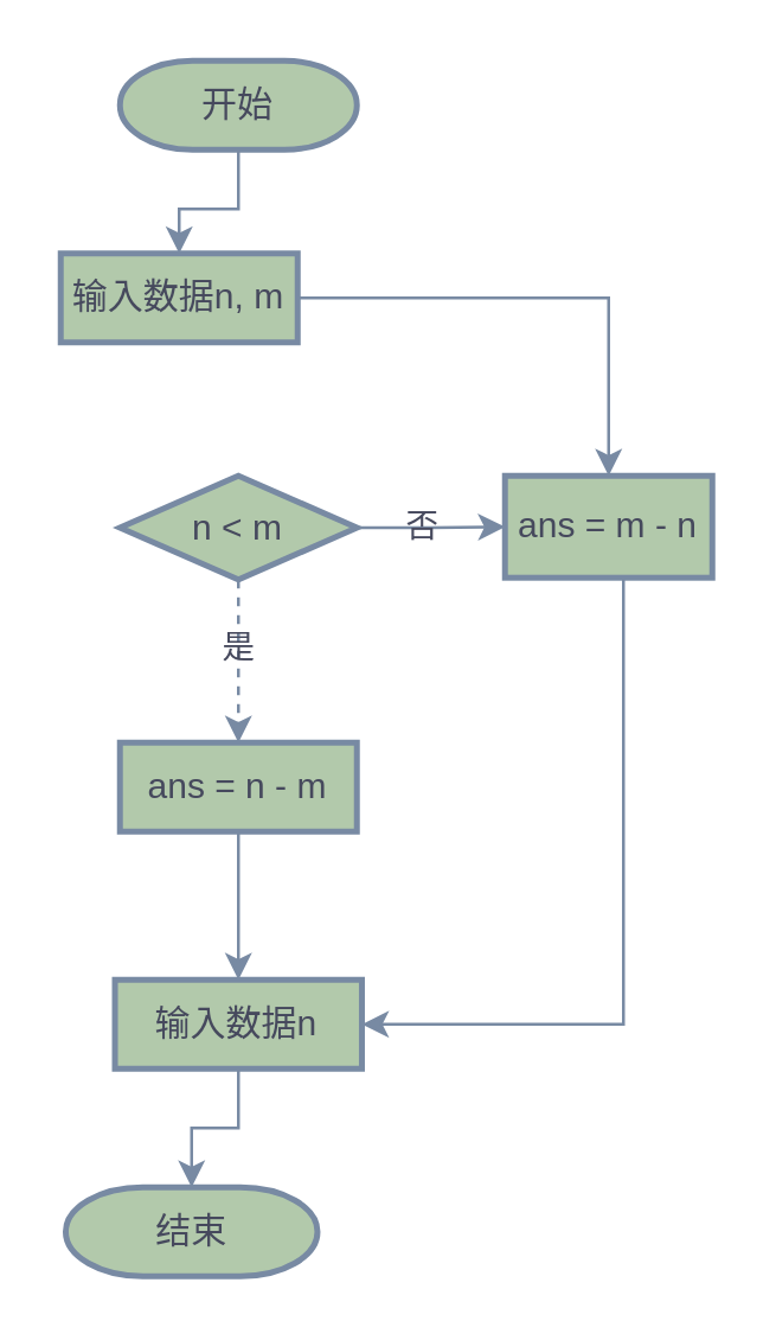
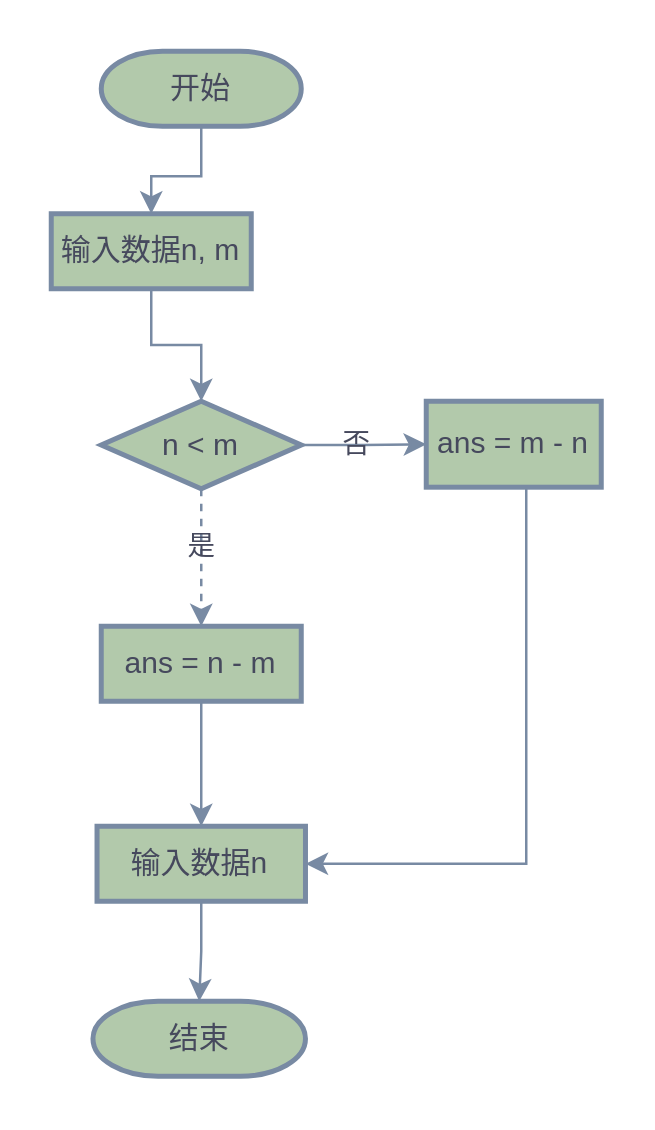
- <mxCell id="4" value="" style="edgeStyle=orthogonalEdgeStyle;rounded=0;orthogonalLoop=1;jettySize=auto;html=1;labelBackgroundColor=none;fontColor=default;strokeColor=#788AA3;" parent="1" source="5" target="12" edge="1"><mxGeometry relative="1" as="geometry" /></mxCell>
+ <mxCell id="4" value="" style="edgeStyle=orthogonalEdgeStyle;rounded=0;orthogonalLoop=1;jettySize=auto;html=1;labelBackgroundColor=none;fontColor=default;strokeColor=#788AA3;" parent="1" source="5" target="10" edge="1"><mxGeometry relative="1" as="geometry" /></mxCell>
- <mxCell id="17" value="结束" style="strokeWidth=2;html=1;shape=mxgraph.flowchart.terminator;whiteSpace=wrap;labelBackgroundColor=none;fillColor=#B2C9AB;strokeColor=#788AA3;fontColor=#46495D;" parent="1" vertex="1"><mxGeometry x="21.69" y="400" width="85" height="30" as="geometry" /></mxCell>
+ <mxCell id="17" value="结束" style="strokeWidth=2;html=1;shape=mxgraph.flowchart.terminator;whiteSpace=wrap;labelBackgroundColor=none;fillColor=#B2C9AB;strokeColor=#788AA3;fontColor=#46495D;" parent="1" vertex="1"><mxGeometry x="36.69" y="400" width="85" height="30" as="geometry" /></mxCell>
